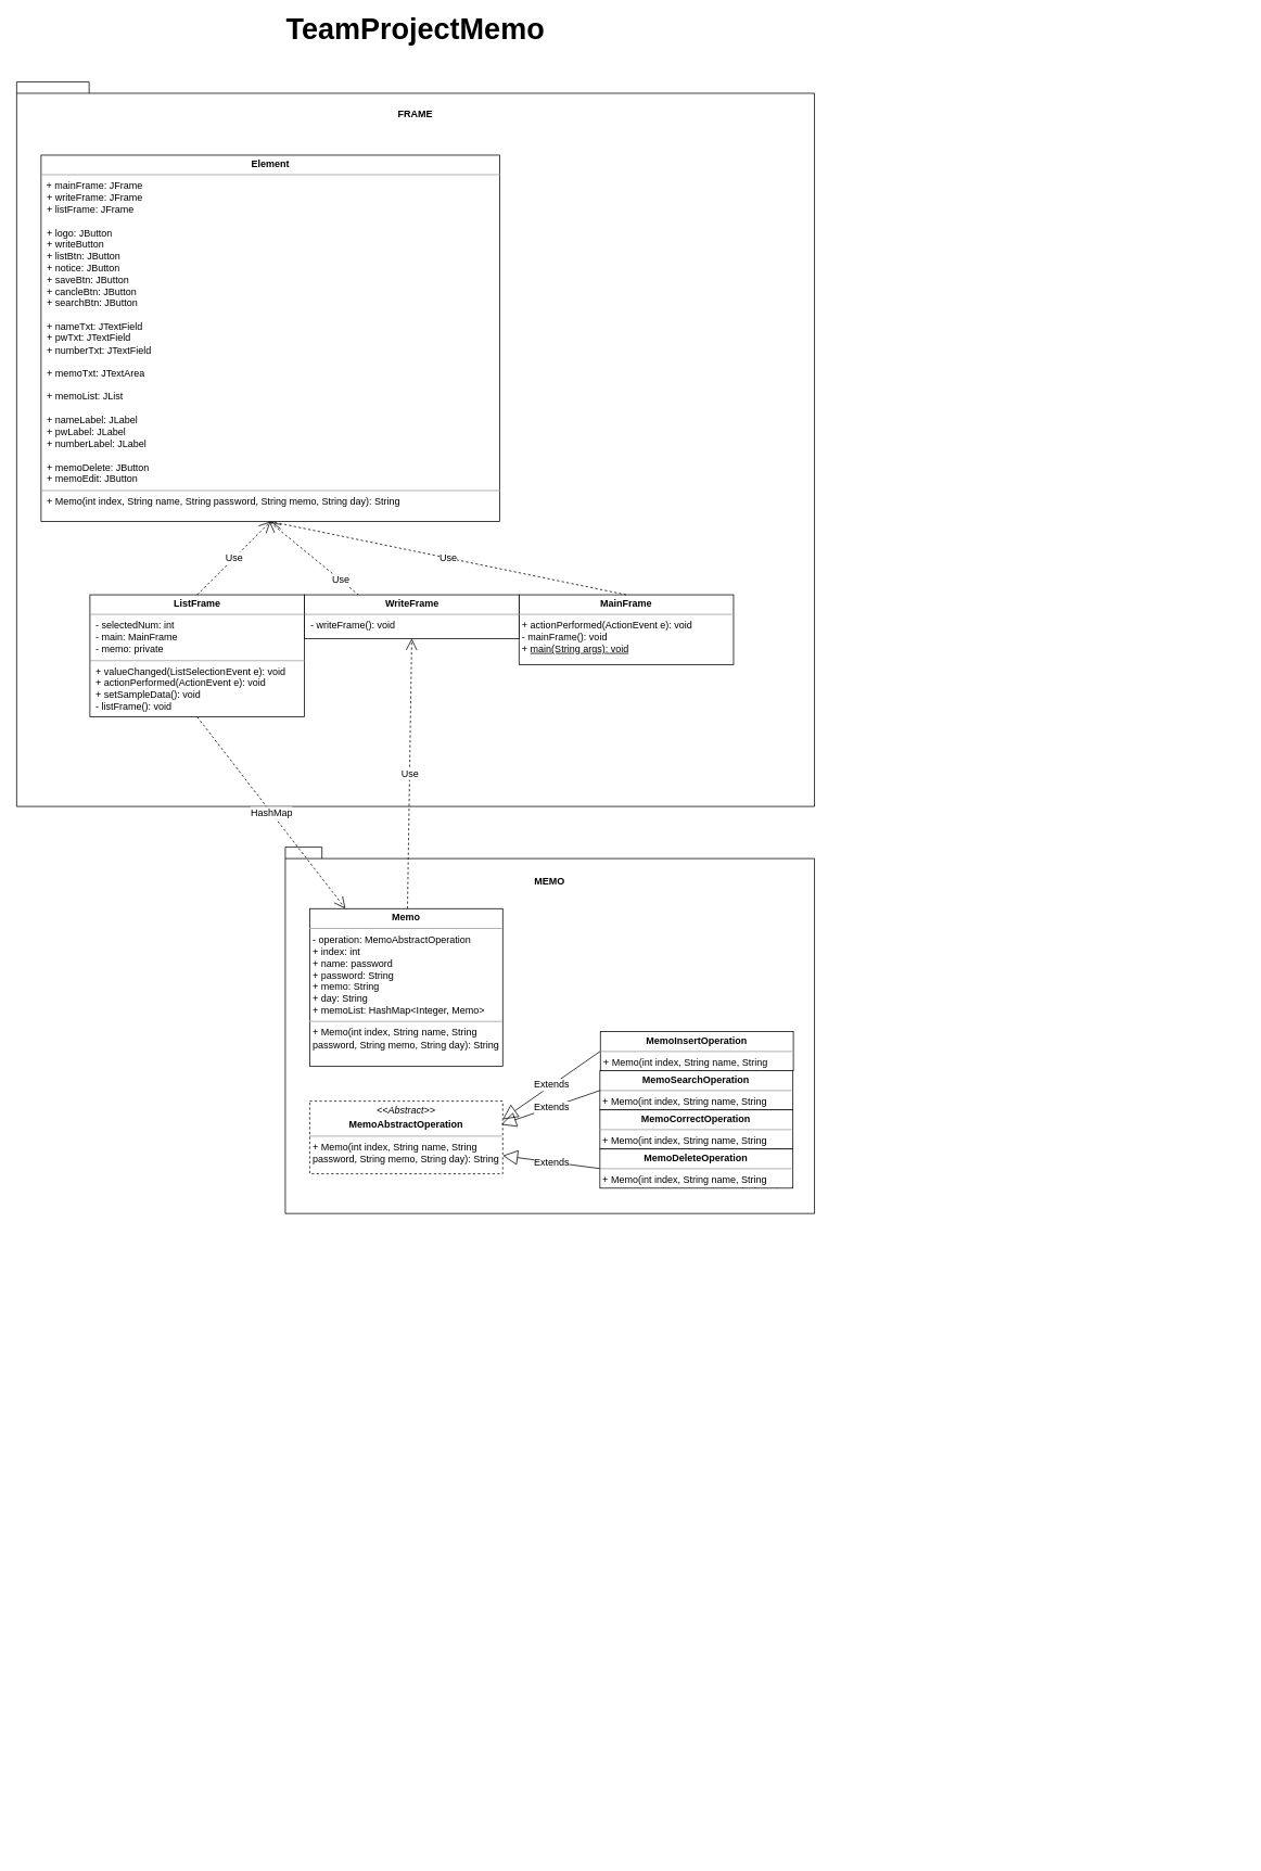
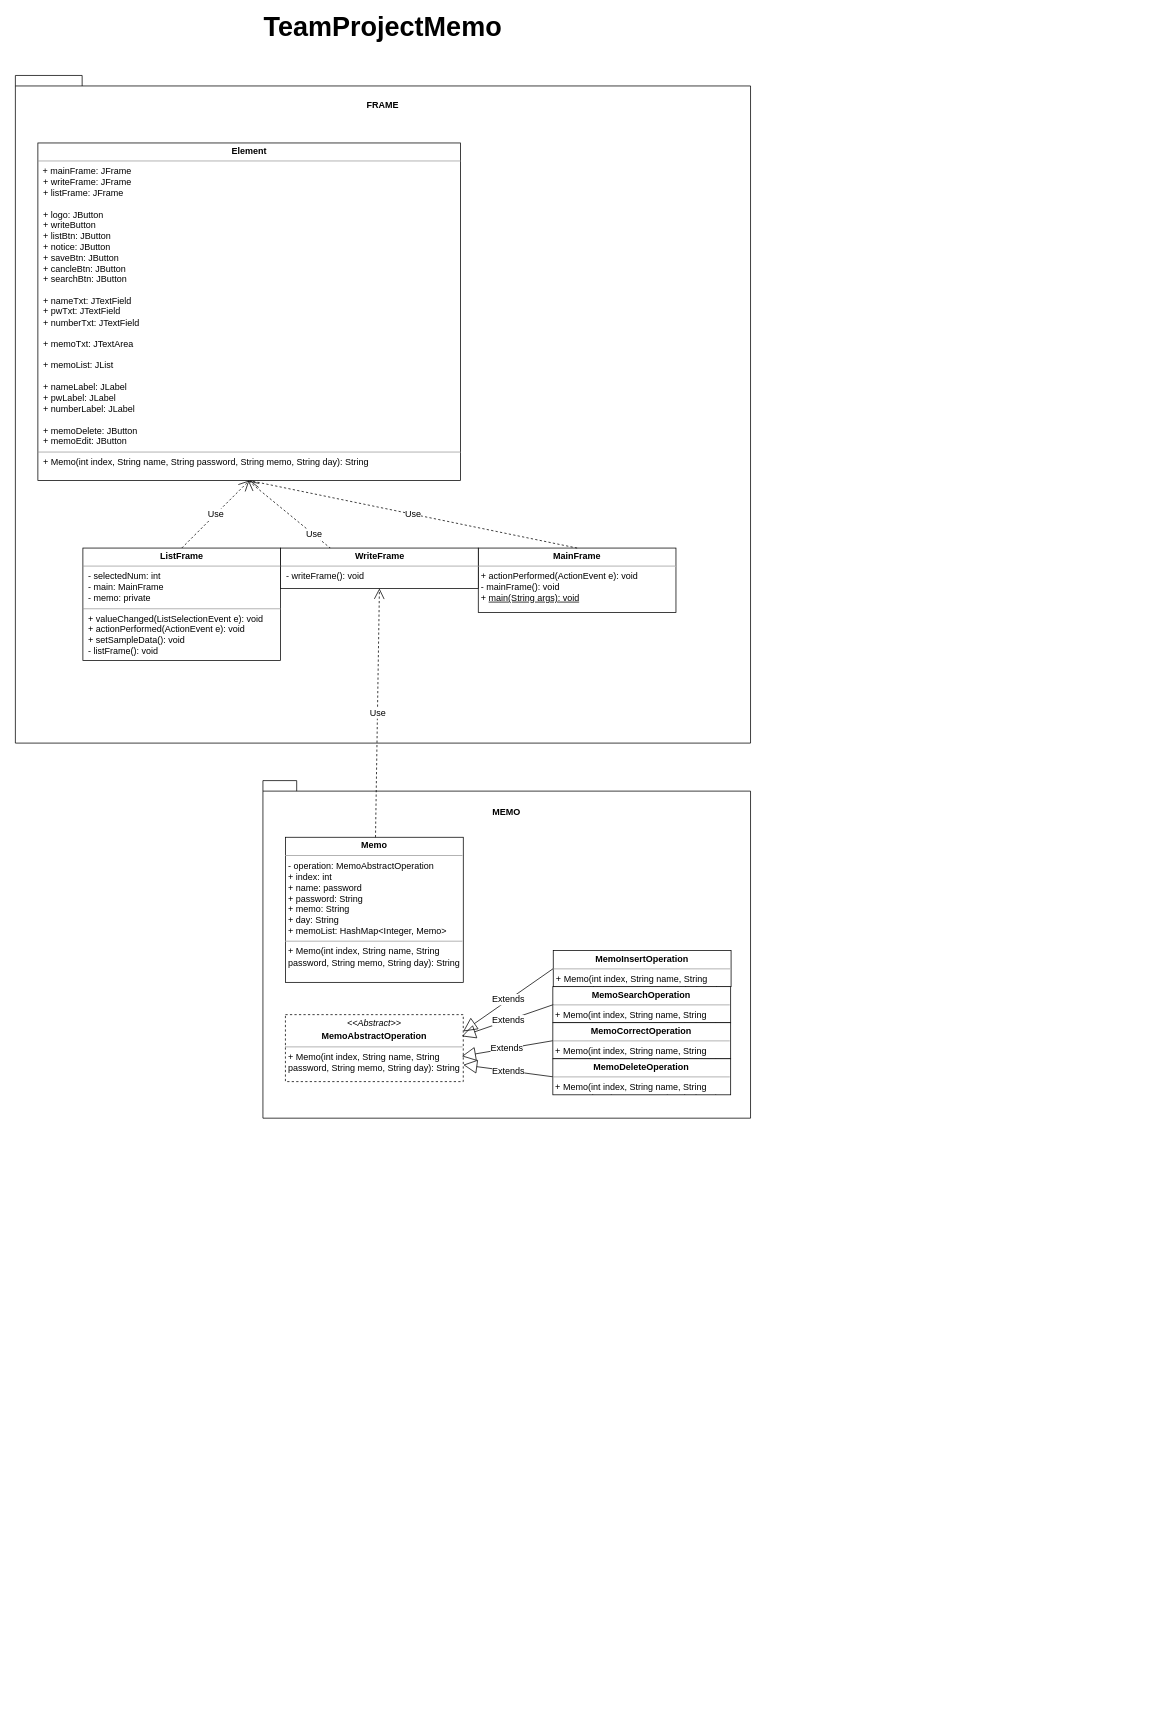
- <mxCell id="22" value="HashMap" style="endArrow=open;endSize=12;dashed=1;html=1;rounded=0;fontFamily=Helvetica;fontSize=12;fontColor=default;exitX=0.5;exitY=1;exitDx=0;exitDy=0;" parent="1" source="21" target="6" edge="1"><mxGeometry width="160" relative="1" as="geometry"><mxPoint x="620" y="770" as="sourcePoint" /><mxPoint y="770" as="targetPoint" x="780" /></mxGeometry></mxCell>
+ <mxCell id="14" value="Extends" style="endArrow=block;endSize=16;endFill=0;html=1;rounded=0;fontFamily=Helvetica;fontSize=12;fontColor=default;exitX=0;exitY=0.5;exitDx=0;exitDy=0;entryX=0.992;entryY=0.621;entryDx=0;entryDy=0;entryPerimeter=0;" parent="1" source="10" target="7" edge="1"><mxGeometry width="160" relative="1" as="geometry"><mxPoint x="627" y="1297.491" as="sourcePoint" /><mxPoint x="610" y="1294.057" as="targetPoint" /></mxGeometry></mxCell>
